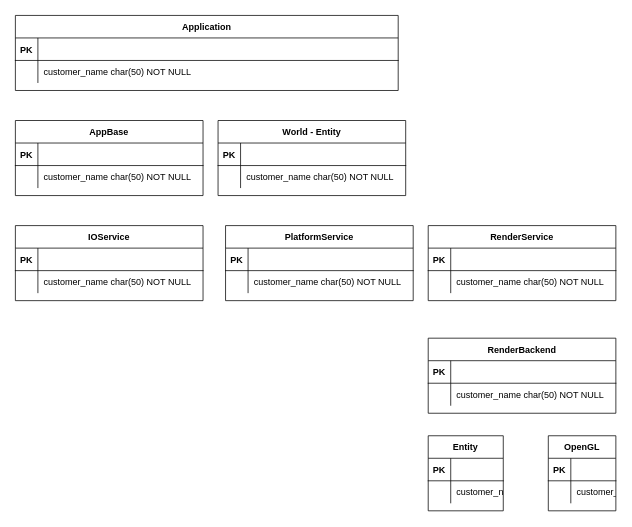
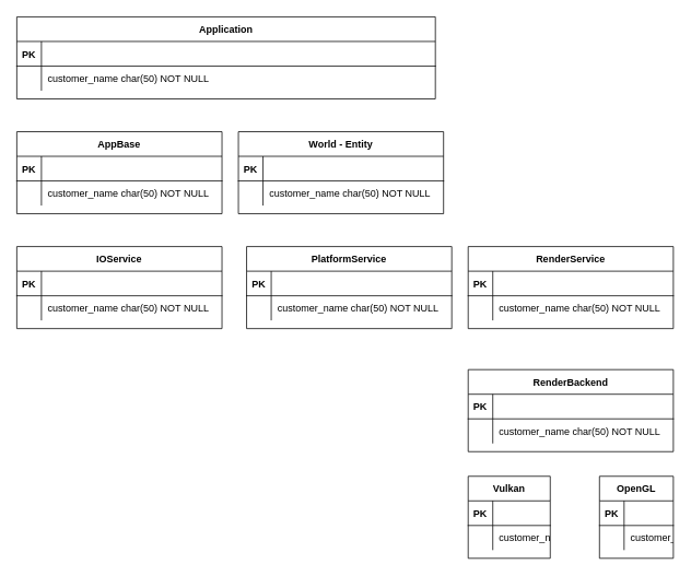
- <mxCell id="51" value="Entity" style="shape=table;startSize=30;container=1;collapsible=1;childLayout=tableLayout;fixedRows=1;rowLines=0;fontStyle=1;align=center;resizeLast=1;" vertex="1" parent="1"><mxGeometry x="570" y="580" width="100" height="100" as="geometry" /></mxCell>
+ <mxCell id="51" value="Vulkan" style="shape=table;startSize=30;container=1;collapsible=1;childLayout=tableLayout;fixedRows=1;rowLines=0;fontStyle=1;align=center;resizeLast=1;" vertex="1" parent="1"><mxGeometry x="570" y="580" width="100" height="100" as="geometry" /></mxCell>
